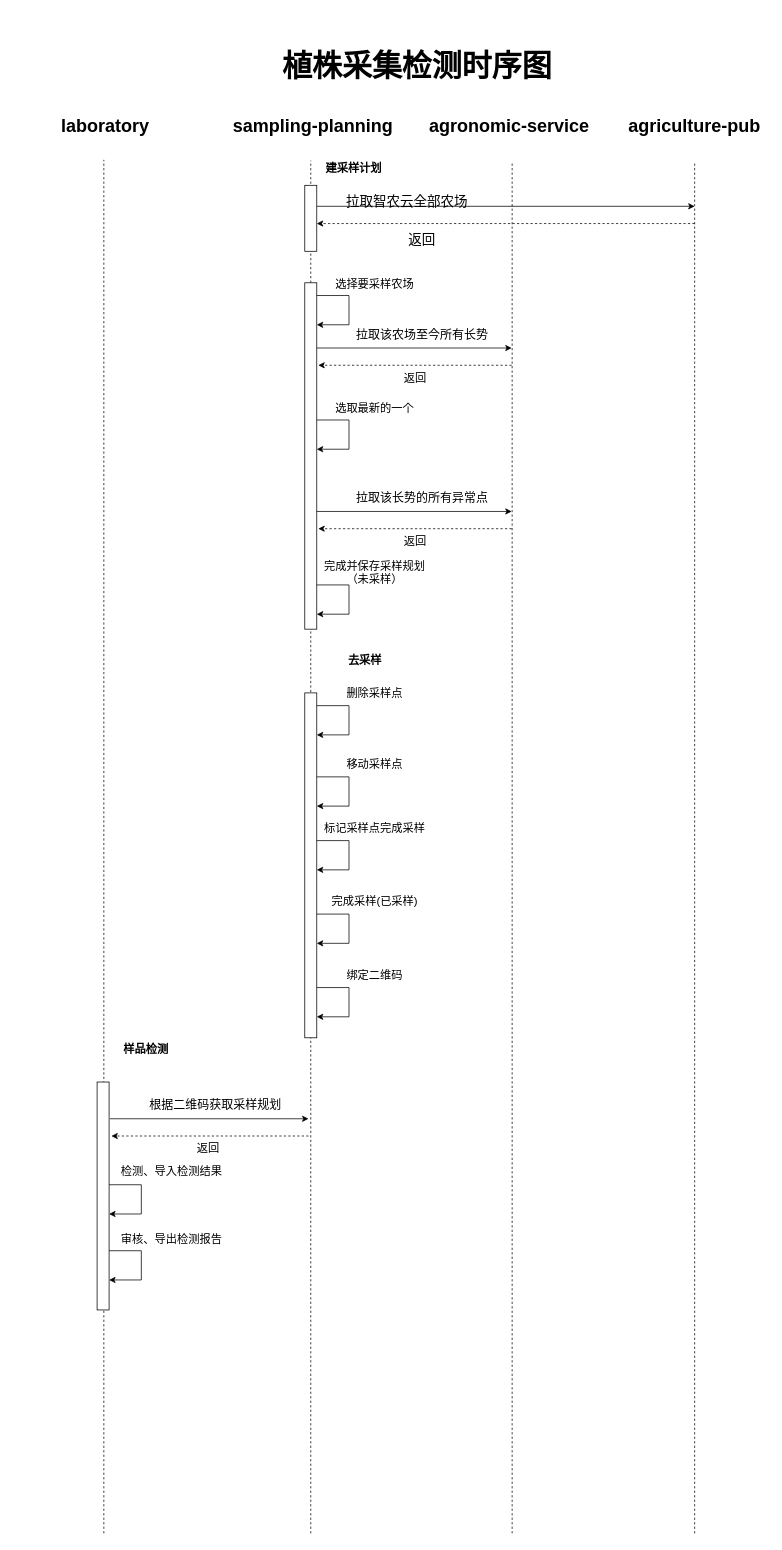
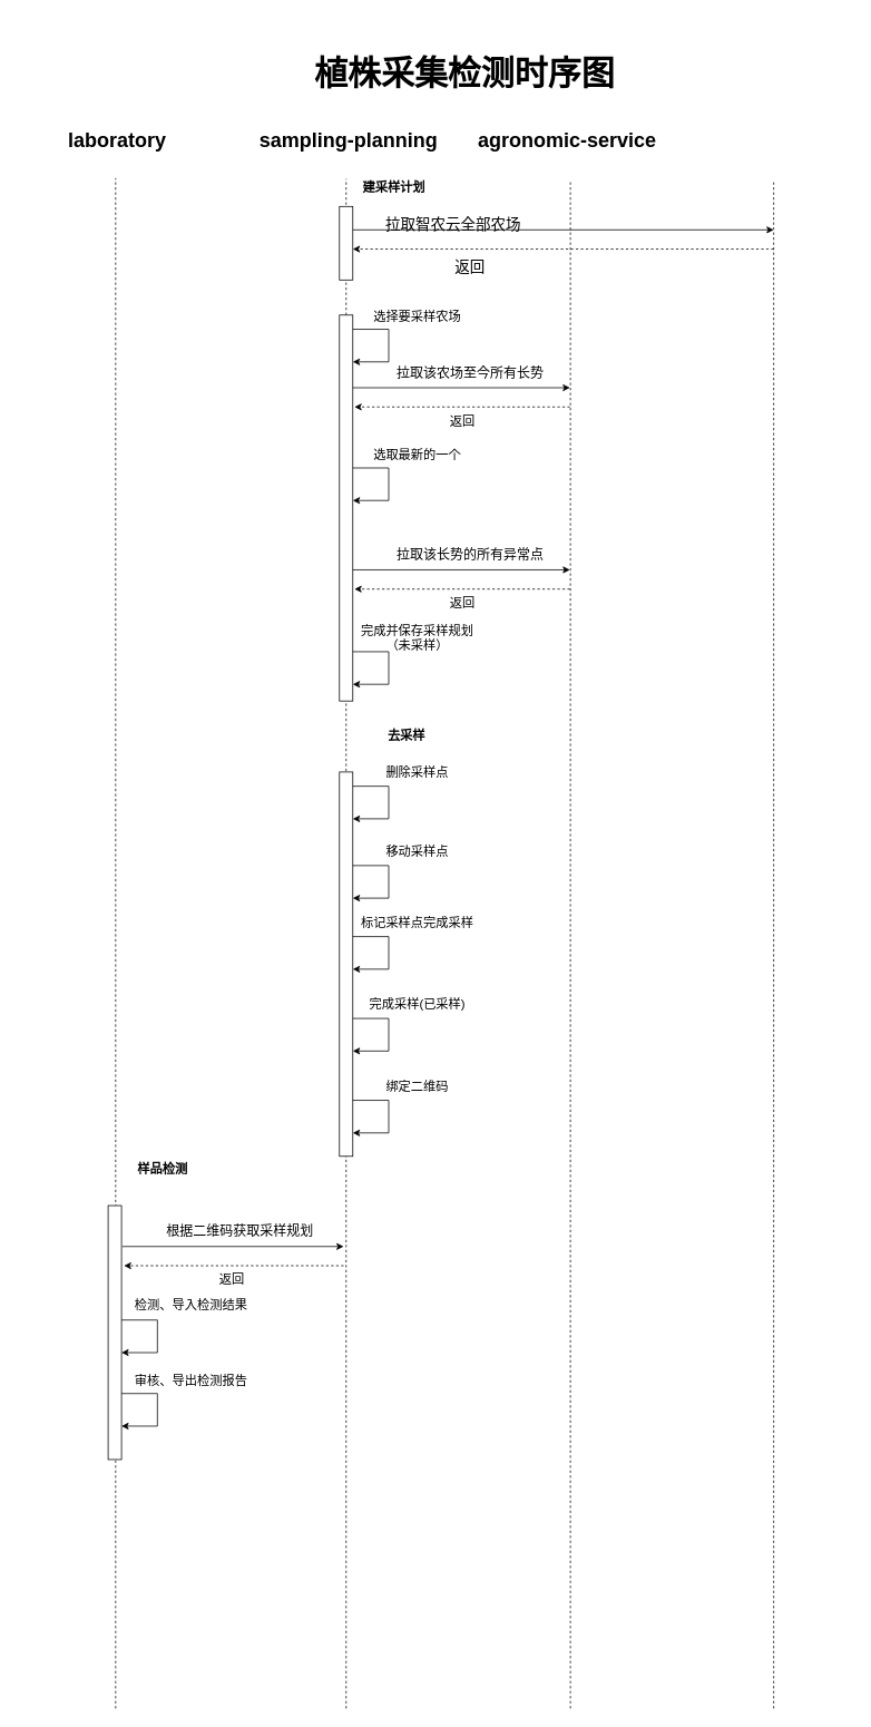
- <mxCell id="7" value="&lt;font style=&quot;font-size: 24px;&quot;&gt;agriculture-pub&lt;/font&gt;" style="text;html=1;align=center;verticalAlign=middle;whiteSpace=wrap;rounded=0;fontStyle=1;fontSize=29;" vertex="1" parent="1"><mxGeometry x="831" y="151" width="190" height="30" as="geometry" /></mxCell>
